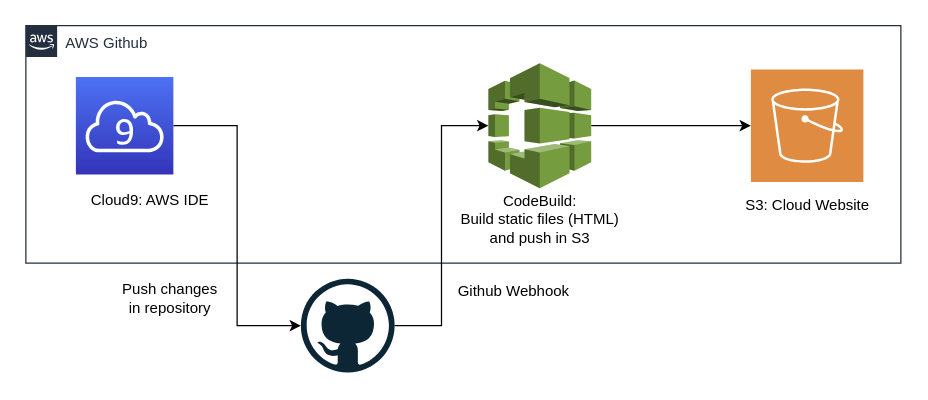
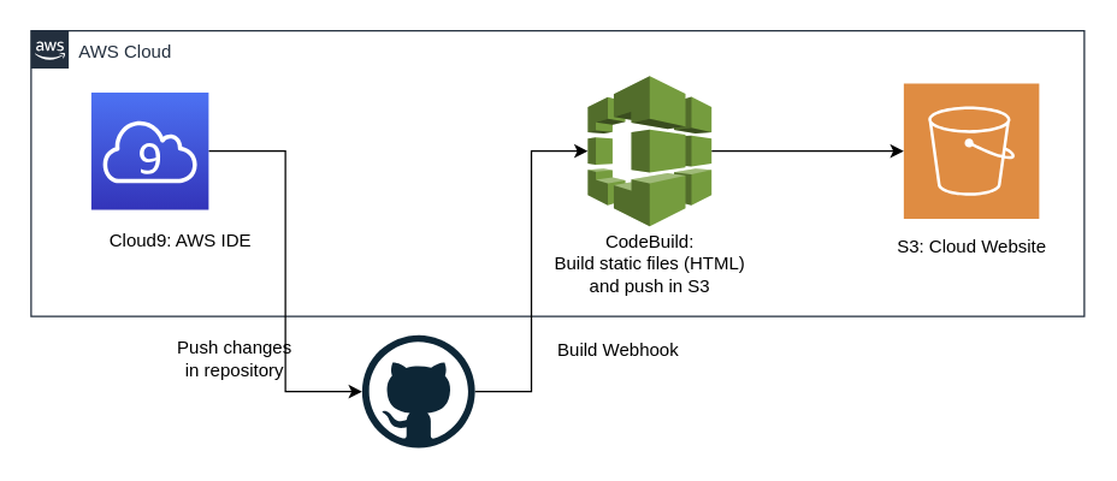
- <mxCell id="2" value="AWS Github" style="points=[[0,0],[0.25,0],[0.5,0],[0.75,0],[1,0],[1,0.25],[1,0.5],[1,0.75],[1,1],[0.75,1],[0.5,1],[0.25,1],[0,1],[0,0.75],[0,0.5],[0,0.25]];outlineConnect=0;gradientColor=none;html=1;whiteSpace=wrap;fontSize=12;fontStyle=0;shape=mxgraph.aws4.group;grIcon=mxgraph.aws4.group_aws_cloud_alt;strokeColor=#232F3E;fillColor=none;verticalAlign=top;align=left;spacingLeft=30;fontColor=#232F3E;dashed=0;" vertex="1" parent="1"><mxGeometry x="20" y="20" width="700" height="190" as="geometry" /></mxCell>
+ <mxCell id="2" value="AWS Cloud" style="points=[[0,0],[0.25,0],[0.5,0],[0.75,0],[1,0],[1,0.25],[1,0.5],[1,0.75],[1,1],[0.75,1],[0.5,1],[0.25,1],[0,1],[0,0.75],[0,0.5],[0,0.25]];outlineConnect=0;gradientColor=none;html=1;whiteSpace=wrap;fontSize=12;fontStyle=0;shape=mxgraph.aws4.group;grIcon=mxgraph.aws4.group_aws_cloud_alt;strokeColor=#232F3E;fillColor=none;verticalAlign=top;align=left;spacingLeft=30;fontColor=#232F3E;dashed=0;" vertex="1" parent="1"><mxGeometry x="20" y="20" width="700" height="190" as="geometry" /></mxCell>
- <mxCell id="10" value="Github Webhook" style="text;html=1;align=center;verticalAlign=middle;resizable=0;points=[];autosize=1;" vertex="1" parent="1"><mxGeometry x="360" y="222.5" width="100" height="20" as="geometry" /></mxCell>
+ <mxCell id="10" value="Build Webhook" style="text;html=1;align=center;verticalAlign=middle;resizable=0;points=[];autosize=1;" vertex="1" parent="1"><mxGeometry x="360" y="222.5" width="100" height="20" as="geometry" /></mxCell>
- <mxCell id="14" value="Push changes &lt;br&gt;in repository" style="text;html=1;align=center;verticalAlign=middle;resizable=0;points=[];autosize=1;" vertex="1" parent="1"><mxGeometry x="90" y="222.5" width="90" height="30" as="geometry" /></mxCell>
+ <mxCell id="14" value="Push changes &lt;br&gt;in repository" style="text;html=1;align=center;verticalAlign=middle;resizable=0;points=[];autosize=1;" vertex="1" parent="1"><mxGeometry x="110" y="222.5" width="90" height="30" as="geometry" /></mxCell>
